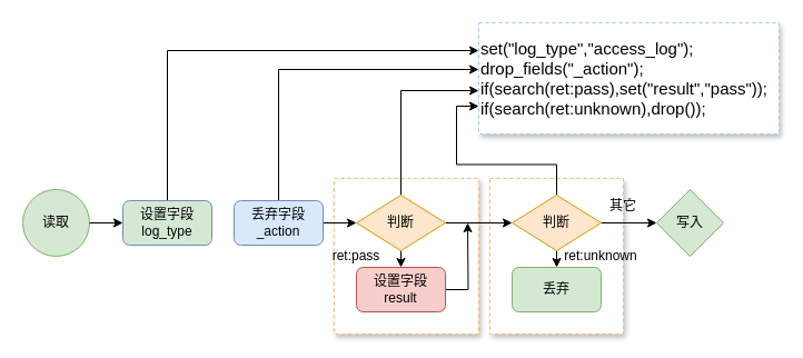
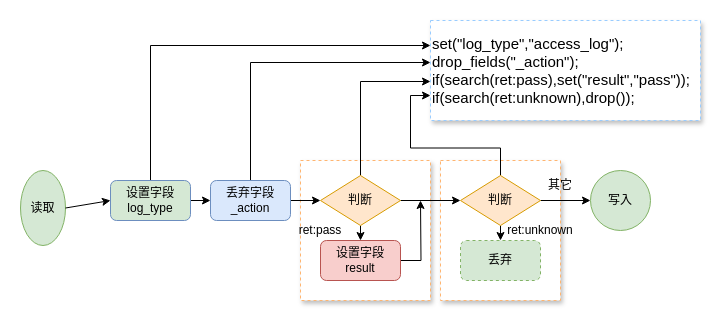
- <mxCell id="4" value="读取" style="ellipse;whiteSpace=wrap;html=1;aspect=fixed;fillColor=#d5e8d4;strokeColor=#82b366;" vertex="1" parent="1"><mxGeometry x="20" y="170" width="60" height="60" as="geometry" /></mxCell>
+ <mxCell id="4" value="读取" style="ellipse;whiteSpace=wrap;html=1;aspect=fixed;fillColor=#d5e8d4;strokeColor=#82b366;" vertex="1" parent="1"><mxGeometry x="20" y="170" width="45" height="75" as="geometry" /></mxCell>
+ <mxCell id="6" style="edgeStyle=orthogonalEdgeStyle;rounded=0;orthogonalLoop=1;jettySize=auto;html=1;exitX=1;exitY=0.5;exitDx=0;exitDy=0;entryX=0;entryY=0.5;entryDx=0;entryDy=0;" edge="1" parent="1" source="8" target="13"><mxGeometry relative="1" as="geometry" /></mxCell>
- <mxCell id="23" value="写入" style="rhombus;whiteSpace=wrap;html=1;aspect=fixed;fillColor=#d5e8d4;strokeColor=#82b366;" vertex="1" parent="1"><mxGeometry x="590" y="170" width="60" height="60" as="geometry" /></mxCell>
+ <mxCell id="23" value="写入" style="ellipse;whiteSpace=wrap;html=1;aspect=fixed;fillColor=#d5e8d4;strokeColor=#82b366;" vertex="1" parent="1"><mxGeometry x="590" y="170" width="60" height="60" as="geometry" /></mxCell>
- <mxCell id="22" value="丢弃" style="rounded=1;whiteSpace=wrap;html=1;fillColor=#d5e8d4;strokeColor=#82b366;" vertex="1" parent="1"><mxGeometry x="460" y="240" width="80" height="40" as="geometry" /></mxCell>
+ <mxCell id="22" value="丢弃" style="rounded=1;whiteSpace=wrap;html=1;fillColor=#d5e8d4;strokeColor=#82b366;dashed=1;" vertex="1" parent="1"><mxGeometry x="460" y="240" width="80" height="40" as="geometry" /></mxCell>
